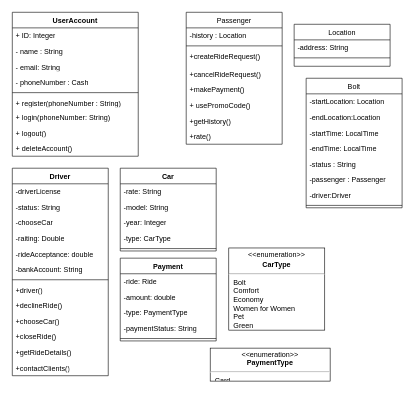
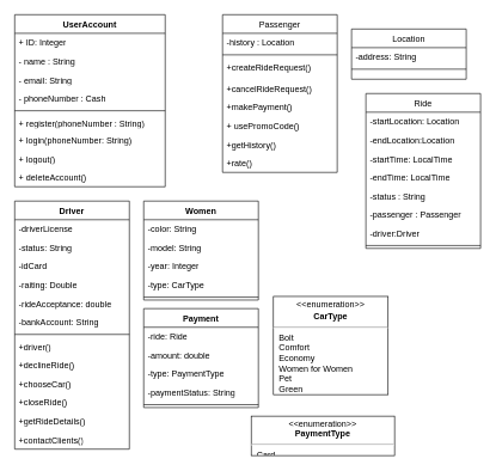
- <mxCell id="2" value="Bolt" style="swimlane;fontStyle=0;align=center;verticalAlign=top;childLayout=stackLayout;horizontal=1;startSize=26;horizontalStack=0;resizeParent=1;resizeLast=0;collapsible=1;marginBottom=0;rounded=0;shadow=0;strokeWidth=1;" parent="1" vertex="1"><mxGeometry x="510" y="130" width="160" height="216" as="geometry"><mxRectangle x="130" y="380" width="160" height="26" as="alternateBounds" /></mxGeometry></mxCell>
+ <mxCell id="2" value="Ride" style="swimlane;fontStyle=0;align=center;verticalAlign=top;childLayout=stackLayout;horizontal=1;startSize=26;horizontalStack=0;resizeParent=1;resizeLast=0;collapsible=1;marginBottom=0;rounded=0;shadow=0;strokeWidth=1;" parent="1" vertex="1"><mxGeometry x="510" y="130" width="160" height="216" as="geometry"><mxRectangle x="130" y="380" width="160" height="26" as="alternateBounds" /></mxGeometry></mxCell>
- <mxCell id="47" value="Car" style="swimlane;fontStyle=1;align=center;verticalAlign=top;childLayout=stackLayout;horizontal=1;startSize=26;horizontalStack=0;resizeParent=1;resizeParentMax=0;resizeLast=0;collapsible=1;marginBottom=0;whiteSpace=wrap;html=1;" vertex="1" parent="1"><mxGeometry x="200" y="280" width="160" height="138" as="geometry" /></mxCell>
+ <mxCell id="47" value="Women" style="swimlane;fontStyle=1;align=center;verticalAlign=top;childLayout=stackLayout;horizontal=1;startSize=26;horizontalStack=0;resizeParent=1;resizeParentMax=0;resizeLast=0;collapsible=1;marginBottom=0;whiteSpace=wrap;html=1;" vertex="1" parent="1"><mxGeometry x="200" y="280" width="160" height="138" as="geometry" /></mxCell>
- <mxCell id="48" value="-rate: String" style="text;strokeColor=none;fillColor=none;align=left;verticalAlign=top;spacingLeft=4;spacingRight=4;overflow=hidden;rotatable=0;points=[[0,0.5],[1,0.5]];portConstraint=eastwest;whiteSpace=wrap;html=1;" vertex="1" parent="47"><mxGeometry y="26" width="160" height="26" as="geometry" /></mxCell>
+ <mxCell id="48" value="-color: String" style="text;strokeColor=none;fillColor=none;align=left;verticalAlign=top;spacingLeft=4;spacingRight=4;overflow=hidden;rotatable=0;points=[[0,0.5],[1,0.5]];portConstraint=eastwest;whiteSpace=wrap;html=1;" vertex="1" parent="47"><mxGeometry y="26" width="160" height="26" as="geometry" /></mxCell>
- <mxCell id="36" value="-chooseCar" style="text;strokeColor=none;fillColor=none;align=left;verticalAlign=top;spacingLeft=4;spacingRight=4;overflow=hidden;rotatable=0;points=[[0,0.5],[1,0.5]];portConstraint=eastwest;whiteSpace=wrap;html=1;" vertex="1" parent="33"><mxGeometry y="78" width="160" height="26" as="geometry" /></mxCell>
+ <mxCell id="36" value="-idCard" style="text;strokeColor=none;fillColor=none;align=left;verticalAlign=top;spacingLeft=4;spacingRight=4;overflow=hidden;rotatable=0;points=[[0,0.5],[1,0.5]];portConstraint=eastwest;whiteSpace=wrap;html=1;" vertex="1" parent="33"><mxGeometry y="78" width="160" height="26" as="geometry" /></mxCell>
